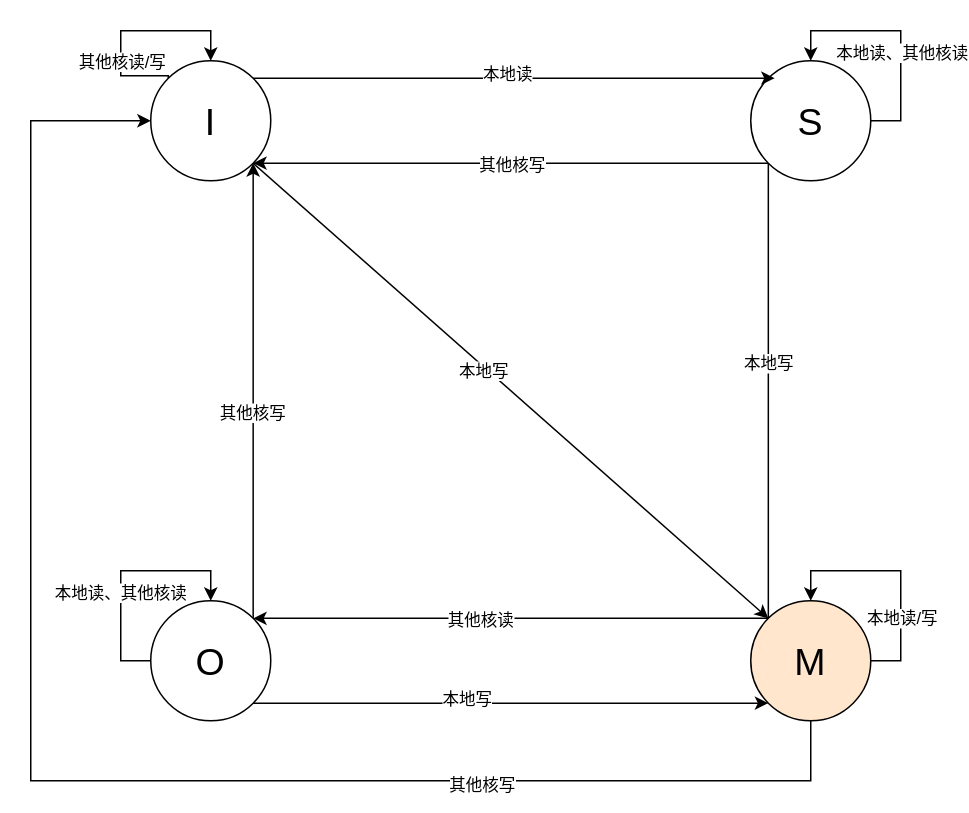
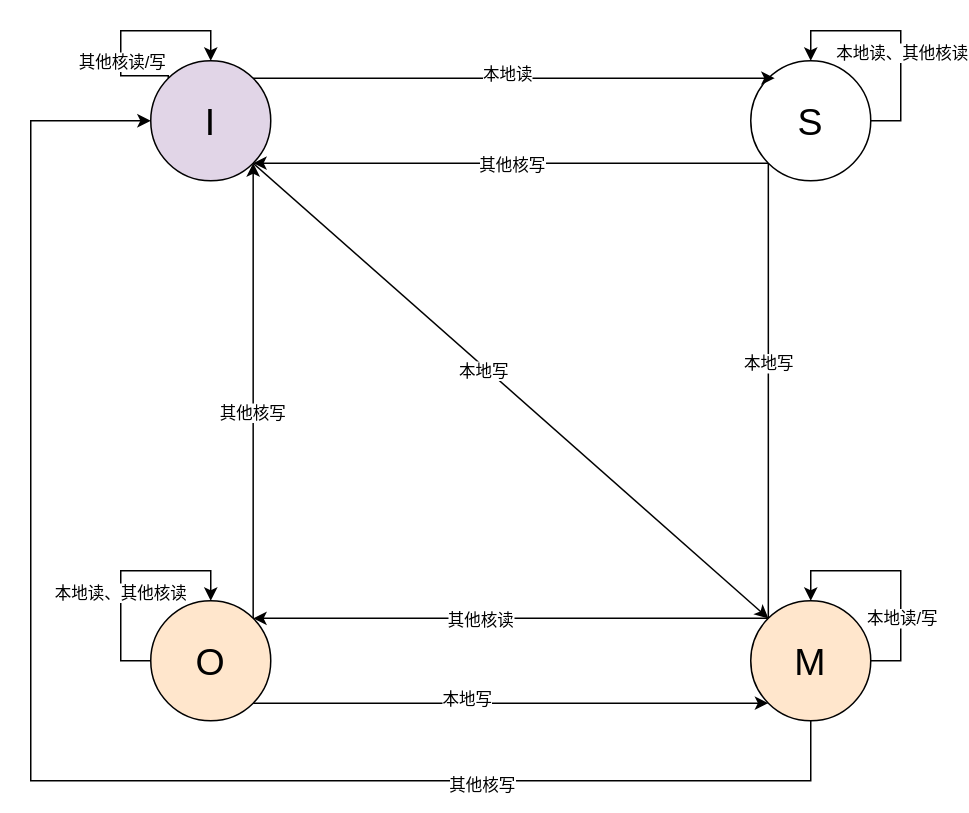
- <mxCell id="4" value="&lt;font style=&quot;font-size: 25px;&quot;&gt;I&lt;/font&gt;" style="ellipse;whiteSpace=wrap;html=1;aspect=fixed;" vertex="1" parent="1"><mxGeometry x="100" y="40" width="80" height="80" as="geometry" /></mxCell>
+ <mxCell id="4" value="&lt;font style=&quot;font-size: 25px;&quot;&gt;I&lt;/font&gt;" style="ellipse;whiteSpace=wrap;html=1;aspect=fixed;fillColor=#e1d5e7;" vertex="1" parent="1"><mxGeometry x="100" y="40" width="80" height="80" as="geometry" /></mxCell>
- <mxCell id="17" value="&lt;font style=&quot;font-size: 25px;&quot;&gt;O&lt;/font&gt;" style="ellipse;whiteSpace=wrap;html=1;aspect=fixed;" vertex="1" parent="1"><mxGeometry x="100" y="400" width="80" height="80" as="geometry" /></mxCell>
+ <mxCell id="17" value="&lt;font style=&quot;font-size: 25px;&quot;&gt;O&lt;/font&gt;" style="ellipse;whiteSpace=wrap;html=1;aspect=fixed;fillColor=#ffe6cc;" vertex="1" parent="1"><mxGeometry x="100" y="400" width="80" height="80" as="geometry" /></mxCell>
